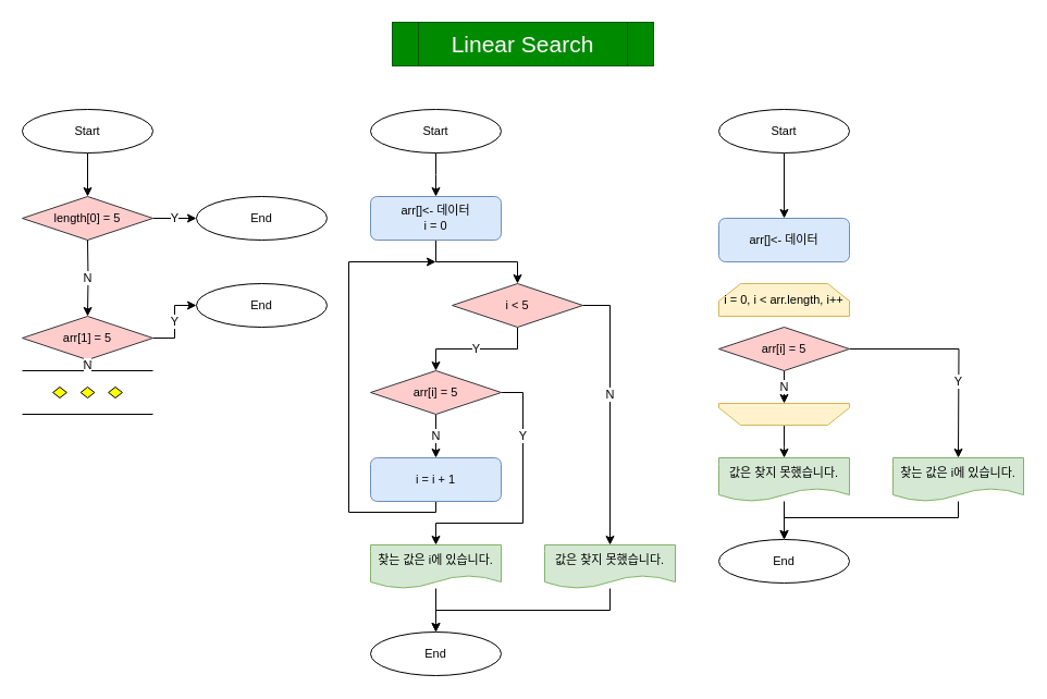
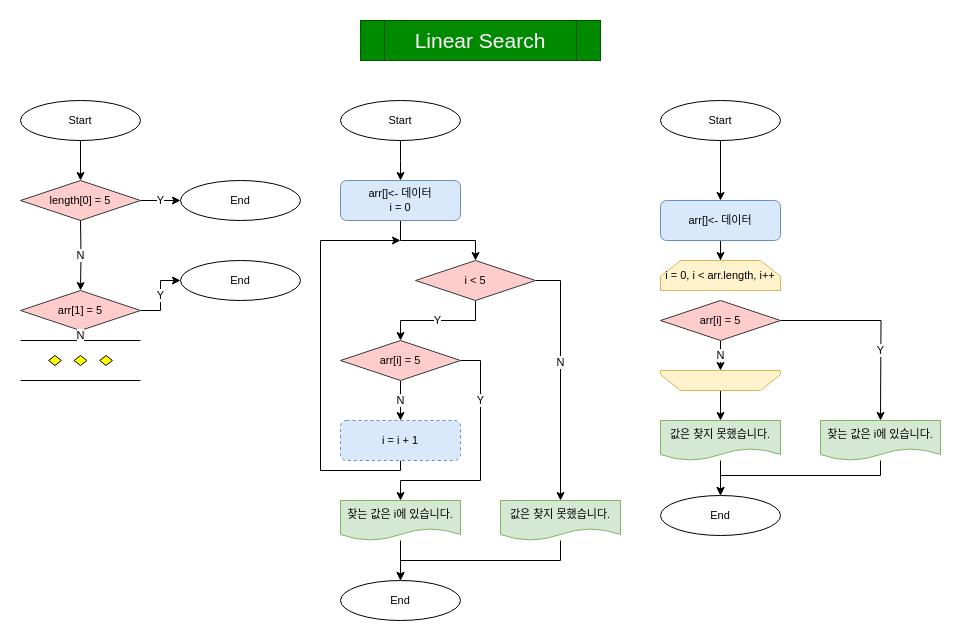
+ <mxCell id="33" style="edgeStyle=orthogonalEdgeStyle;rounded=0;orthogonalLoop=1;jettySize=auto;html=1;entryX=0.5;entryY=0;entryDx=0;entryDy=0;fontSize=11;" edge="1" parent="1" source="34" target="35"><mxGeometry relative="1" as="geometry" /></mxCell>
- <mxCell id="17" value="i = i + 1" style="rounded=1;whiteSpace=wrap;html=1;fontSize=11;fillColor=#dae8fc;strokeColor=#6c8ebf;" parent="1" vertex="1"><mxGeometry x="340" y="420" width="120" height="40" as="geometry" /></mxCell>
+ <mxCell id="17" value="i = i + 1" style="rounded=1;whiteSpace=wrap;html=1;fontSize=11;fillColor=#dae8fc;strokeColor=#6c8ebf;dashed=1;" parent="1" vertex="1"><mxGeometry x="340" y="420" width="120" height="40" as="geometry" /></mxCell>
